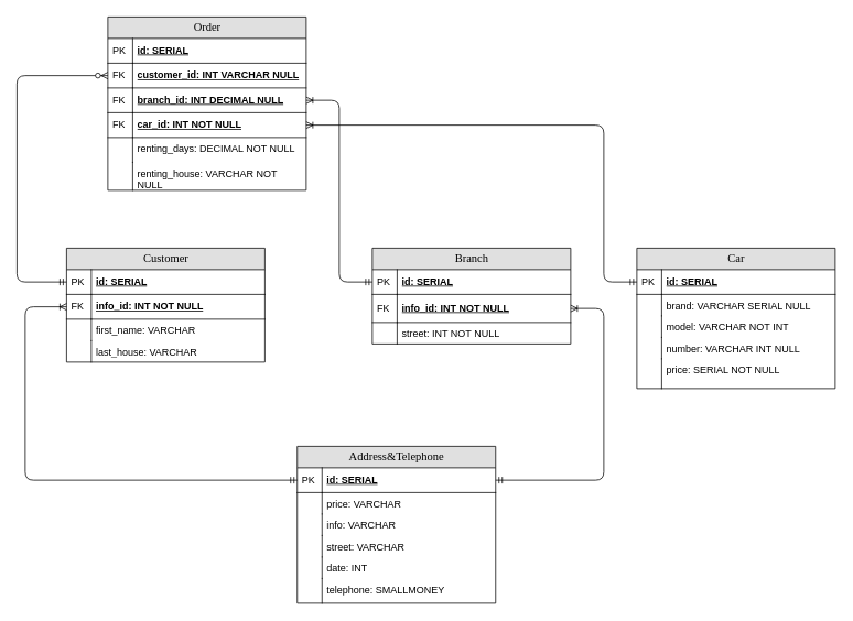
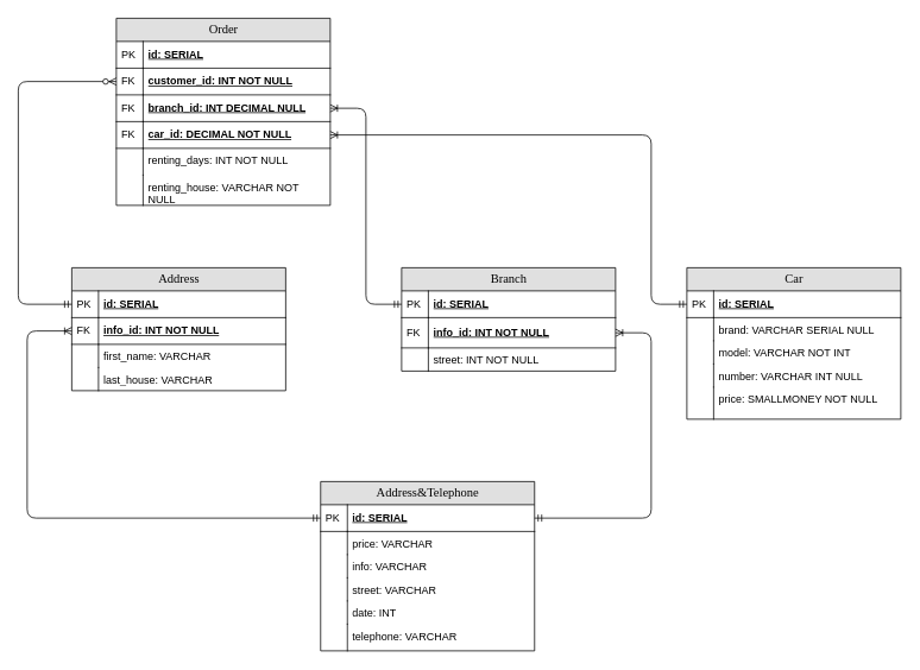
- <mxCell id="32" value="customer_id: INT VARCHAR NULL" style="shape=partialRectangle;top=0;left=0;right=0;bottom=1;html=1;align=left;verticalAlign=middle;fillColor=none;spacingLeft=34;spacingRight=4;whiteSpace=wrap;overflow=hidden;rotatable=0;points=[[0,0.5],[1,0.5]];portConstraint=eastwest;dropTarget=0;fontStyle=5;" parent="29" vertex="1"><mxGeometry y="56" width="240" height="30" as="geometry" /></mxCell>
+ <mxCell id="32" value="customer_id: INT NOT NULL" style="shape=partialRectangle;top=0;left=0;right=0;bottom=1;html=1;align=left;verticalAlign=middle;fillColor=none;spacingLeft=34;spacingRight=4;whiteSpace=wrap;overflow=hidden;rotatable=0;points=[[0,0.5],[1,0.5]];portConstraint=eastwest;dropTarget=0;fontStyle=5;" parent="29" vertex="1"><mxGeometry y="56" width="240" height="30" as="geometry" /></mxCell>
- <mxCell id="36" value="car_id: INT NOT NULL" style="shape=partialRectangle;top=0;left=0;right=0;bottom=1;html=1;align=left;verticalAlign=middle;fillColor=none;spacingLeft=34;spacingRight=4;whiteSpace=wrap;overflow=hidden;rotatable=0;points=[[0,0.5],[1,0.5]];portConstraint=eastwest;dropTarget=0;fontStyle=5;" parent="29" vertex="1"><mxGeometry y="116" width="240" height="30" as="geometry" /></mxCell>
+ <mxCell id="36" value="car_id: DECIMAL NOT NULL" style="shape=partialRectangle;top=0;left=0;right=0;bottom=1;html=1;align=left;verticalAlign=middle;fillColor=none;spacingLeft=34;spacingRight=4;whiteSpace=wrap;overflow=hidden;rotatable=0;points=[[0,0.5],[1,0.5]];portConstraint=eastwest;dropTarget=0;fontStyle=5;" parent="29" vertex="1"><mxGeometry y="116" width="240" height="30" as="geometry" /></mxCell>
- <mxCell id="38" value="renting_days: DECIMAL NOT NULL" style="shape=partialRectangle;top=0;left=0;right=0;bottom=0;html=1;align=left;verticalAlign=top;fillColor=none;spacingLeft=34;spacingRight=4;whiteSpace=wrap;overflow=hidden;rotatable=0;points=[[0,0.5],[1,0.5]];portConstraint=eastwest;dropTarget=0;" parent="29" vertex="1"><mxGeometry y="146" width="240" height="30" as="geometry" /></mxCell>
+ <mxCell id="38" value="renting_days: INT NOT NULL" style="shape=partialRectangle;top=0;left=0;right=0;bottom=0;html=1;align=left;verticalAlign=top;fillColor=none;spacingLeft=34;spacingRight=4;whiteSpace=wrap;overflow=hidden;rotatable=0;points=[[0,0.5],[1,0.5]];portConstraint=eastwest;dropTarget=0;" parent="29" vertex="1"><mxGeometry y="146" width="240" height="30" as="geometry" /></mxCell>
- <mxCell id="20" value="Customer" style="swimlane;html=1;fontStyle=0;childLayout=stackLayout;horizontal=1;startSize=26;fillColor=#e0e0e0;horizontalStack=0;resizeParent=1;resizeLast=0;collapsible=1;marginBottom=0;swimlaneFillColor=#ffffff;align=center;rounded=0;shadow=0;comic=0;labelBackgroundColor=none;strokeWidth=1;fontFamily=Verdana;fontSize=14;swimlaneLine=1;" parent="1" vertex="1"><mxGeometry x="80" y="300" width="240" height="138" as="geometry" /></mxCell>
+ <mxCell id="20" value="Address" style="swimlane;html=1;fontStyle=0;childLayout=stackLayout;horizontal=1;startSize=26;fillColor=#e0e0e0;horizontalStack=0;resizeParent=1;resizeLast=0;collapsible=1;marginBottom=0;swimlaneFillColor=#ffffff;align=center;rounded=0;shadow=0;comic=0;labelBackgroundColor=none;strokeWidth=1;fontFamily=Verdana;fontSize=14;swimlaneLine=1;" parent="1" vertex="1"><mxGeometry x="80" y="300" width="240" height="138" as="geometry" /></mxCell>
- <mxCell id="18" value="price: SERIAL NOT NULL" style="shape=partialRectangle;top=0;left=0;right=0;bottom=0;html=1;align=left;verticalAlign=top;fillColor=none;spacingLeft=34;spacingRight=4;whiteSpace=wrap;overflow=hidden;rotatable=0;points=[[0,0.5],[1,0.5]];portConstraint=eastwest;dropTarget=0;" parent="9" vertex="1"><mxGeometry y="134" width="240" height="36" as="geometry" /></mxCell>
+ <mxCell id="18" value="price: SMALLMONEY NOT NULL" style="shape=partialRectangle;top=0;left=0;right=0;bottom=0;html=1;align=left;verticalAlign=top;fillColor=none;spacingLeft=34;spacingRight=4;whiteSpace=wrap;overflow=hidden;rotatable=0;points=[[0,0.5],[1,0.5]];portConstraint=eastwest;dropTarget=0;" parent="9" vertex="1"><mxGeometry y="134" width="240" height="36" as="geometry" /></mxCell>
- <mxCell id="53" value="telephone: SMALLMONEY" style="shape=partialRectangle;top=0;left=0;right=0;bottom=0;html=1;align=left;verticalAlign=top;fillColor=none;spacingLeft=34;spacingRight=4;whiteSpace=wrap;overflow=hidden;rotatable=0;points=[[0,0.5],[1,0.5]];portConstraint=eastwest;dropTarget=0;" parent="42" vertex="1"><mxGeometry y="160" width="240" height="30" as="geometry" /></mxCell>
+ <mxCell id="53" value="telephone: VARCHAR" style="shape=partialRectangle;top=0;left=0;right=0;bottom=0;html=1;align=left;verticalAlign=top;fillColor=none;spacingLeft=34;spacingRight=4;whiteSpace=wrap;overflow=hidden;rotatable=0;points=[[0,0.5],[1,0.5]];portConstraint=eastwest;dropTarget=0;" parent="42" vertex="1"><mxGeometry y="160" width="240" height="30" as="geometry" /></mxCell>
